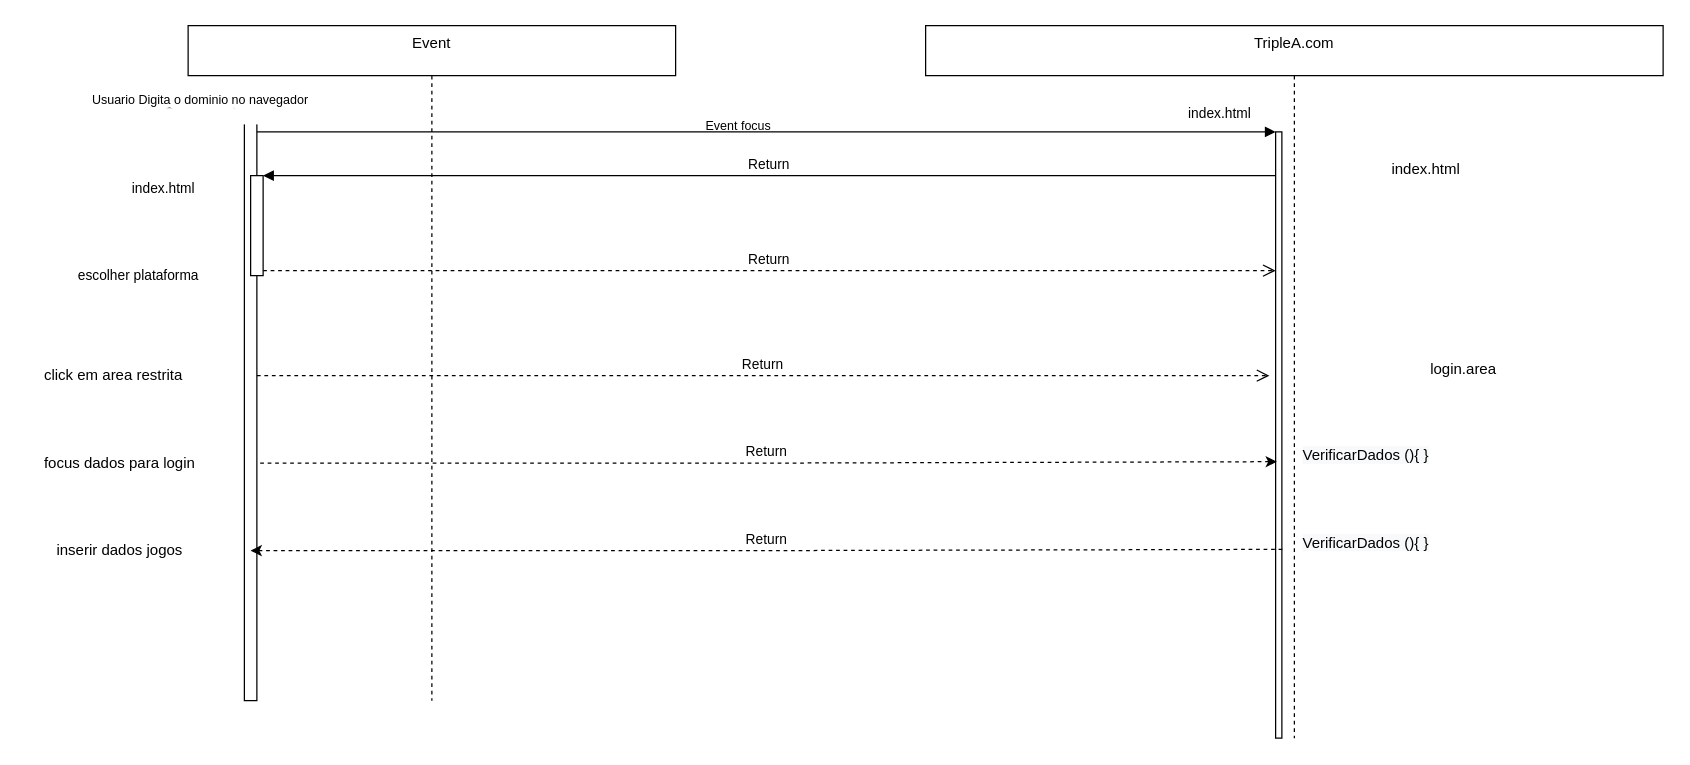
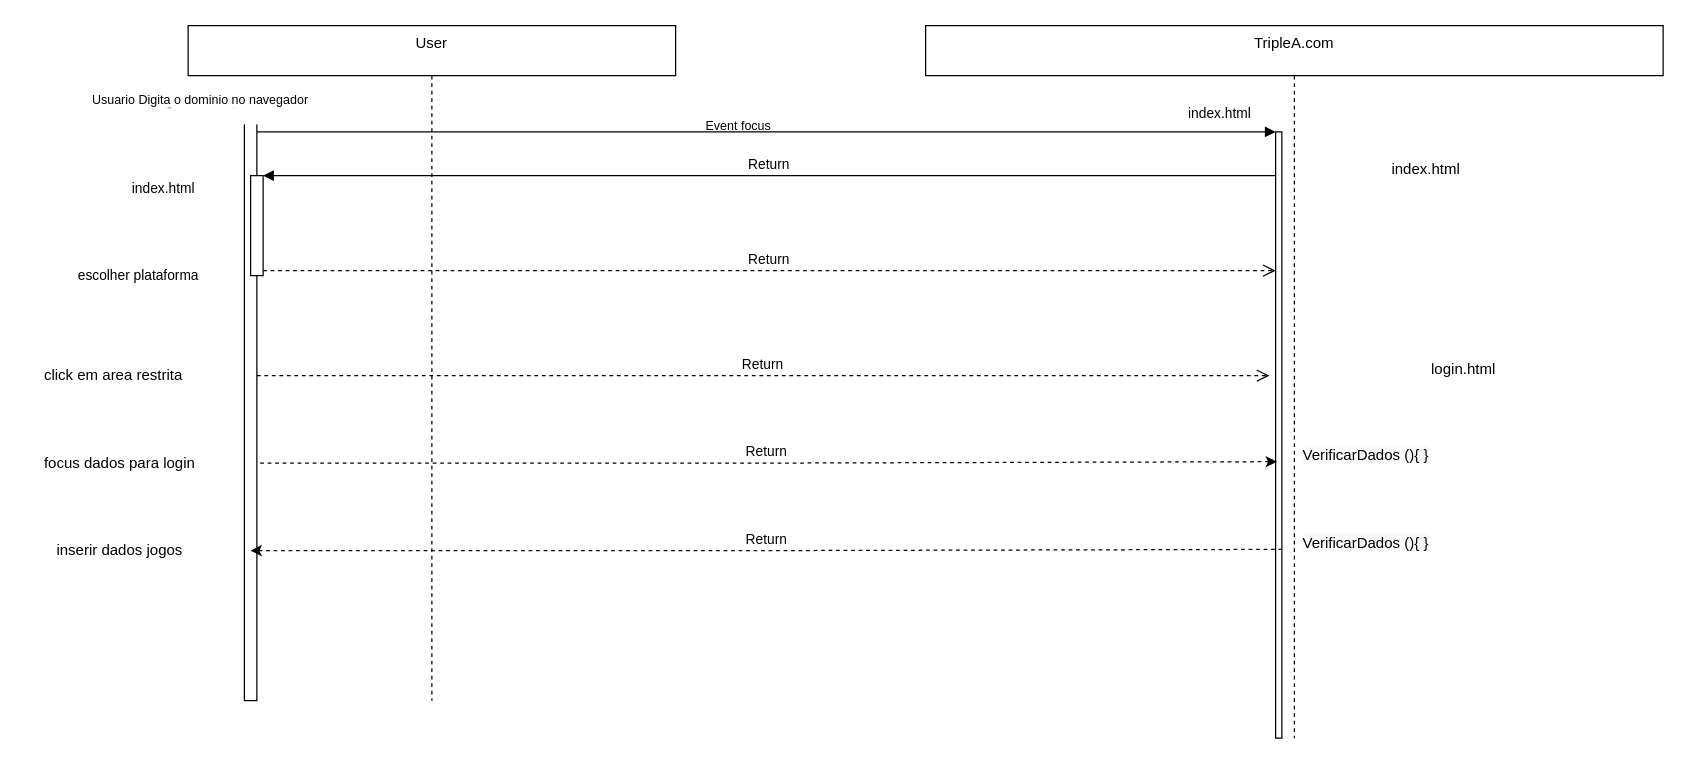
- <mxCell id="2" value="Event&#10;" style="shape=umlLifeline;perimeter=lifelinePerimeter;container=1;collapsible=0;recursiveResize=0;rounded=0;shadow=0;strokeWidth=1;" parent="1" vertex="1"><mxGeometry x="150" y="20" width="390" height="540" as="geometry" /></mxCell>
+ <mxCell id="2" value="User&#10;" style="shape=umlLifeline;perimeter=lifelinePerimeter;container=1;collapsible=0;recursiveResize=0;rounded=0;shadow=0;strokeWidth=1;" parent="1" vertex="1"><mxGeometry x="150" y="20" width="390" height="540" as="geometry" /></mxCell>
- <mxCell id="21" value="login.area&lt;br&gt;" style="text;html=1;align=center;verticalAlign=middle;resizable=0;points=[];autosize=1;strokeColor=none;fillColor=none;" parent="1" vertex="1"><mxGeometry x="1130" y="280" width="80" height="30" as="geometry" /></mxCell>
+ <mxCell id="21" value="login.html&lt;br&gt;" style="text;html=1;align=center;verticalAlign=middle;resizable=0;points=[];autosize=1;strokeColor=none;fillColor=none;" parent="1" vertex="1"><mxGeometry x="1130" y="280" width="80" height="30" as="geometry" /></mxCell>
